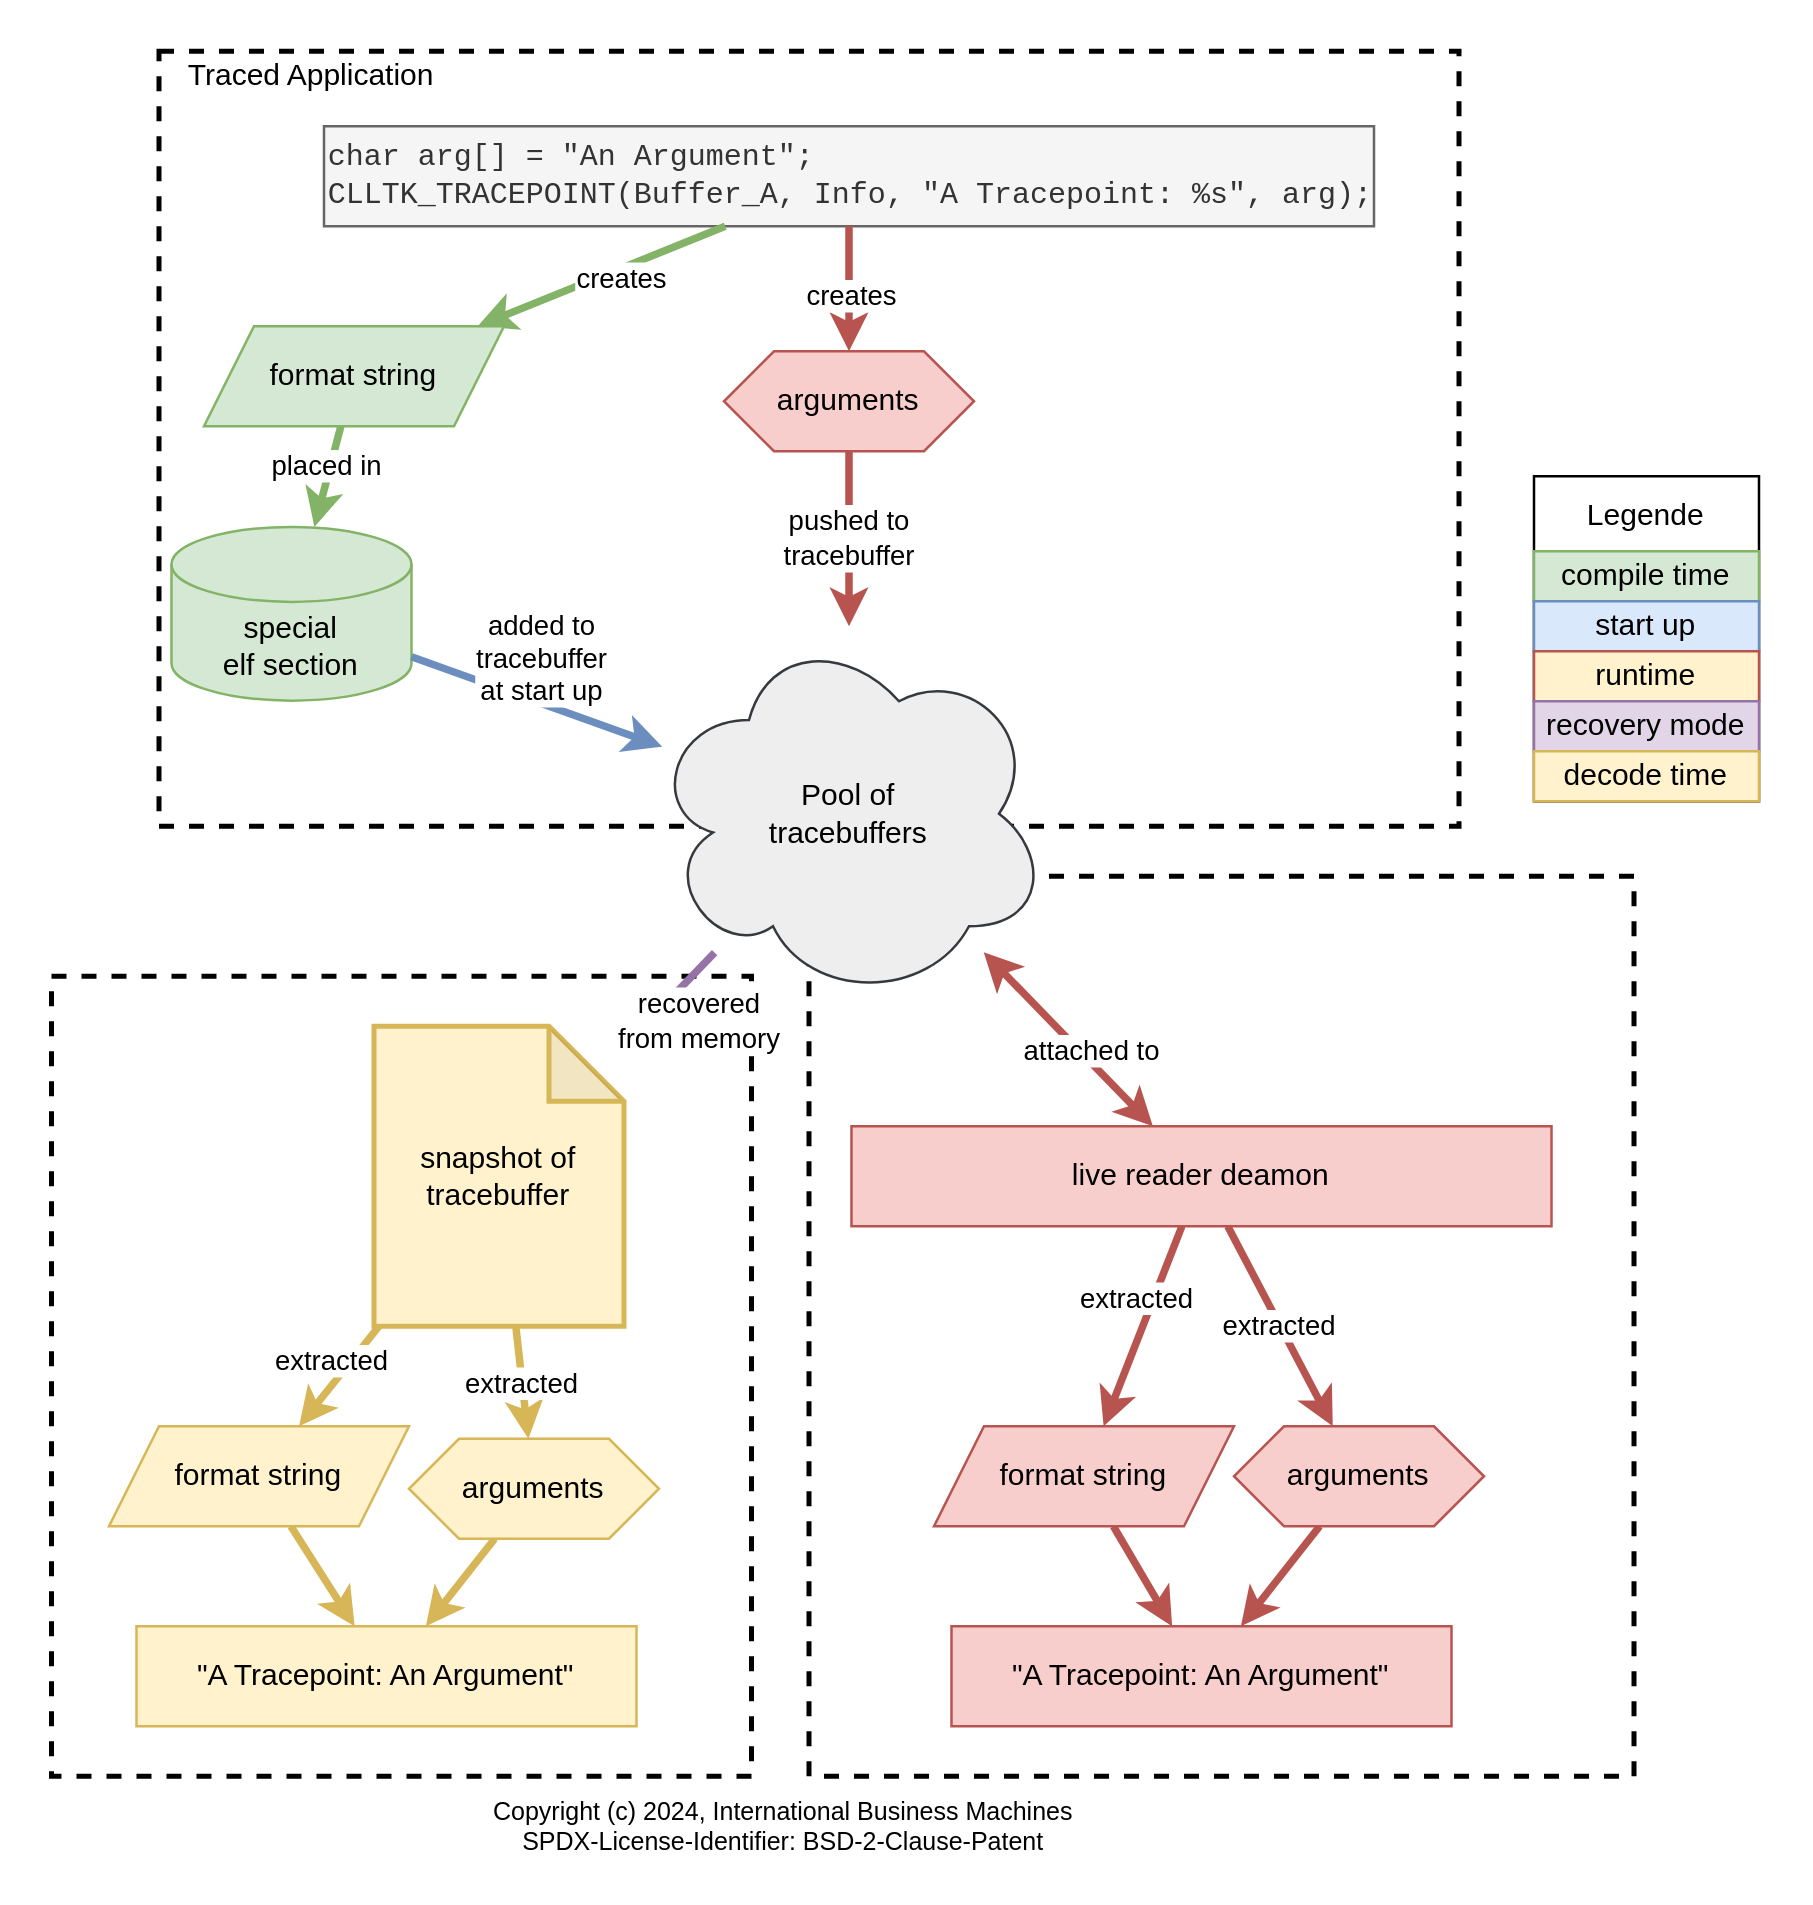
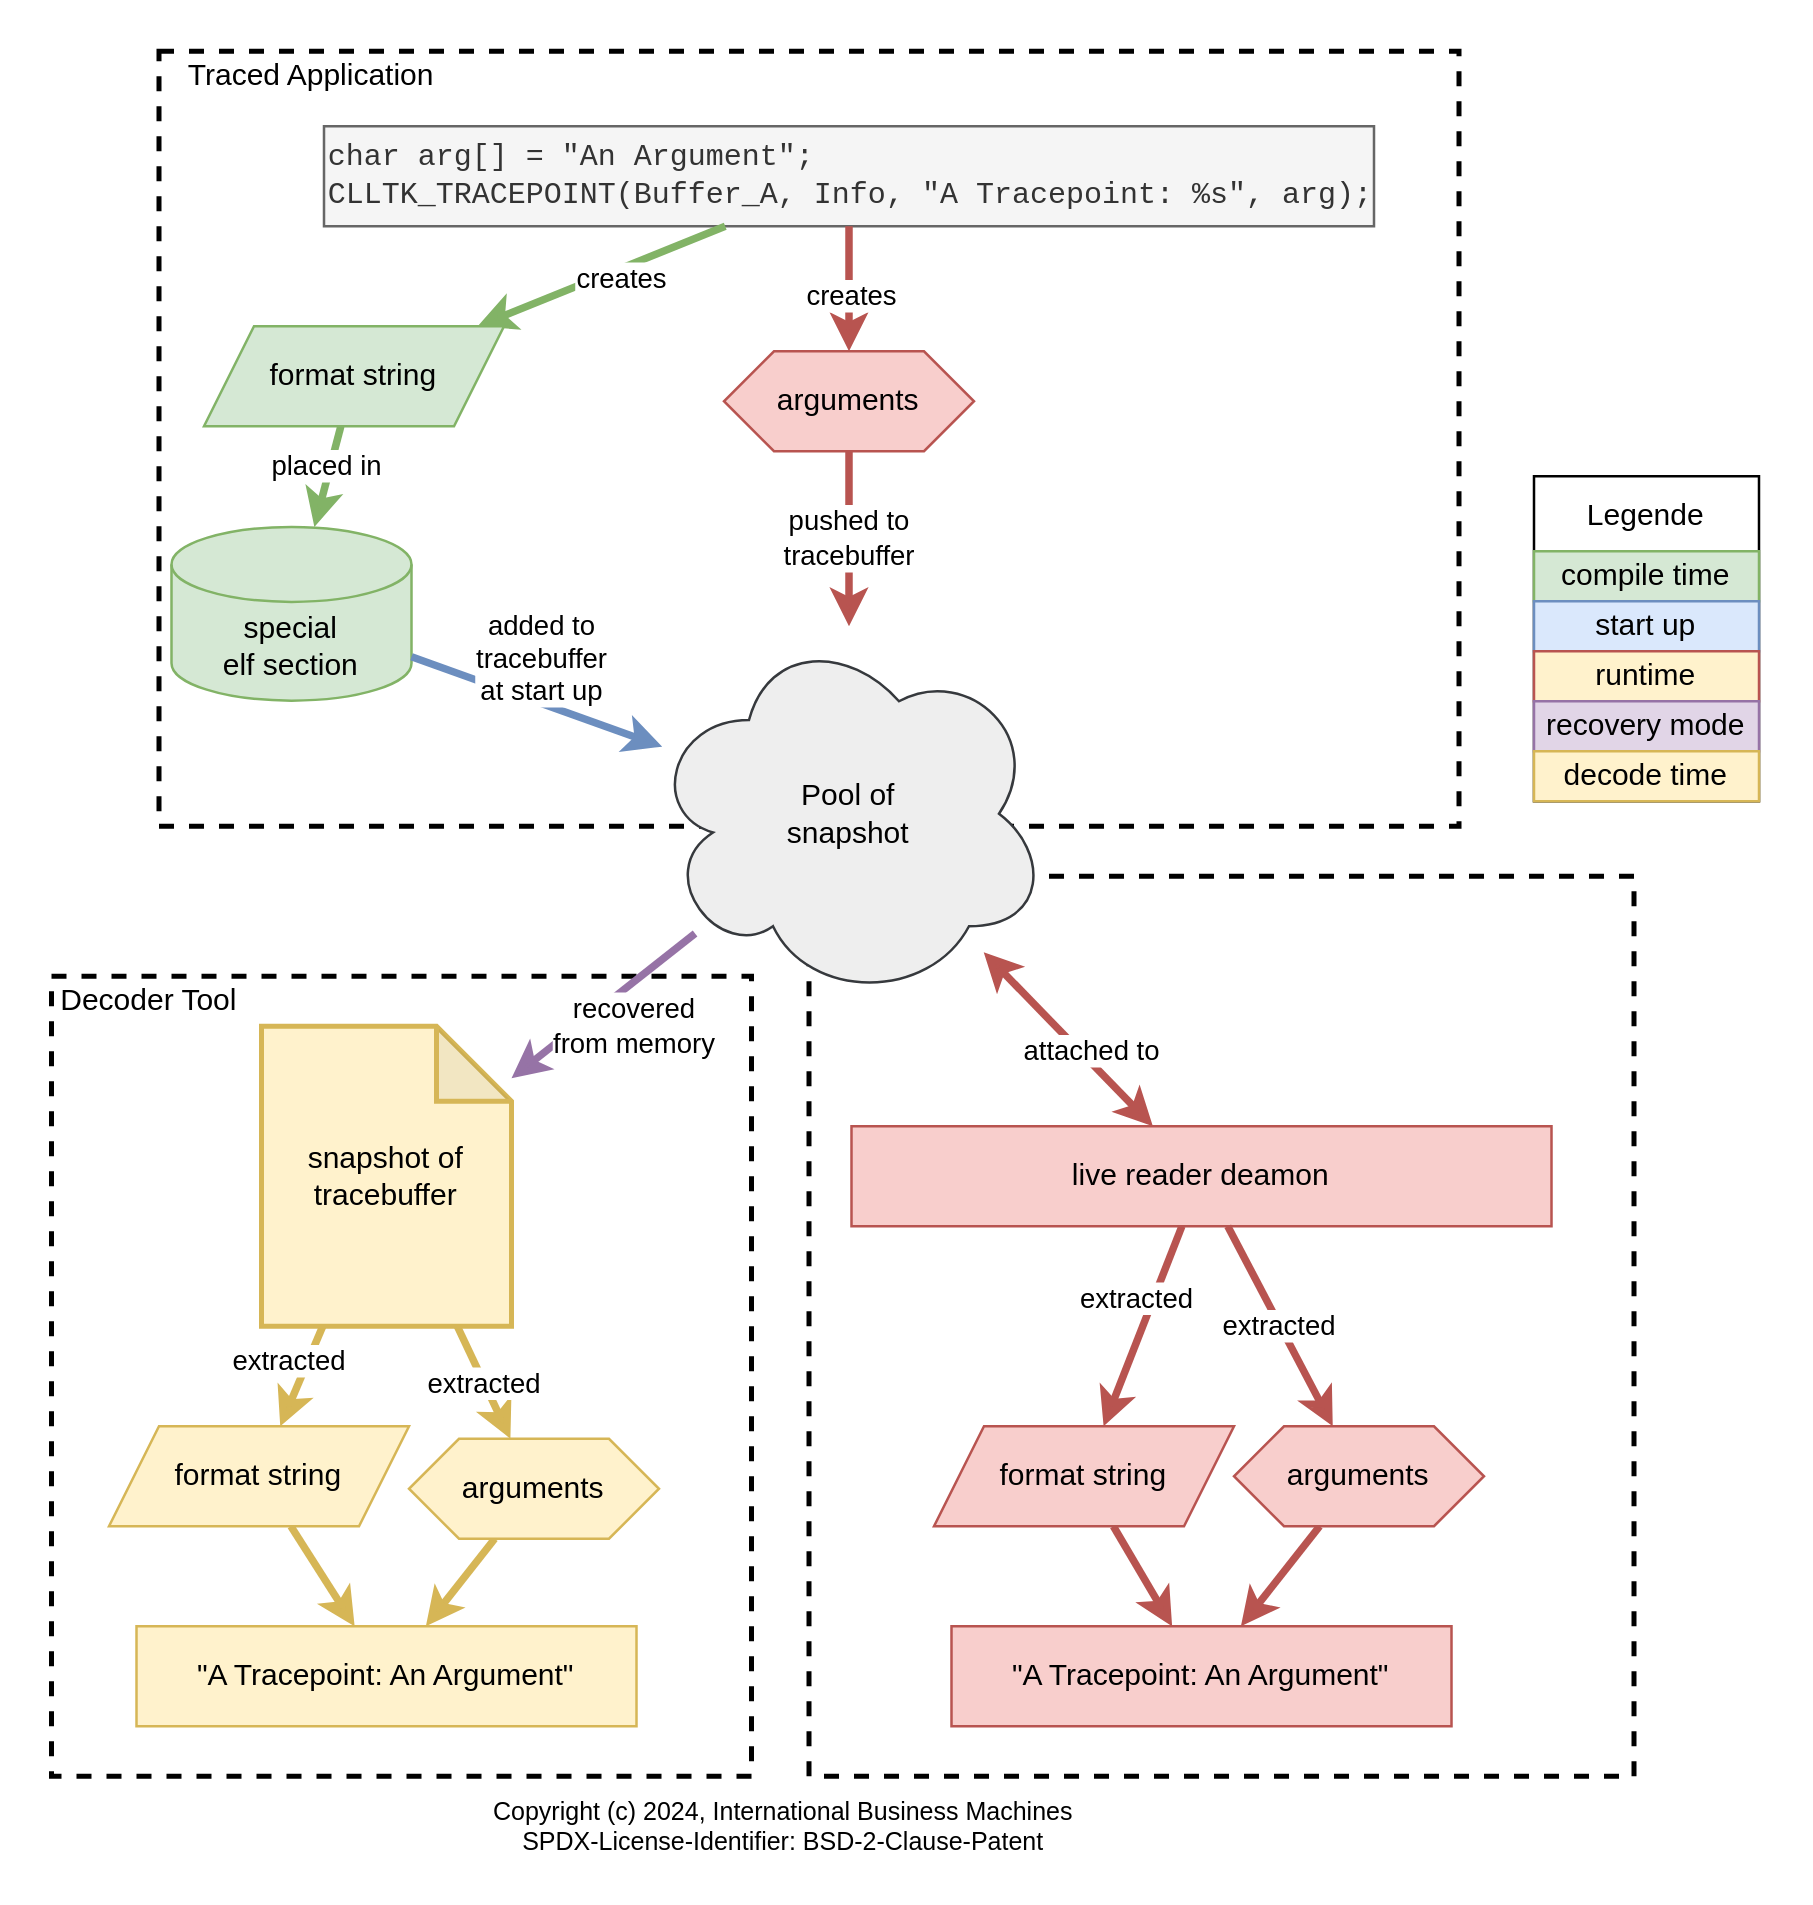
- <mxCell id="7" value="Pool of &lt;br&gt;tracebuffers" style="ellipse;shape=cloud;whiteSpace=wrap;html=1;fillColor=#eeeeee;strokeColor=#36393d;" parent="1" vertex="1"><mxGeometry x="259" y="250" width="160" height="150" as="geometry" /></mxCell>
+ <mxCell id="7" value="Pool of &lt;br&gt;snapshot" style="ellipse;shape=cloud;whiteSpace=wrap;html=1;fillColor=#eeeeee;strokeColor=#36393d;" parent="1" vertex="1"><mxGeometry x="259" y="250" width="160" height="150" as="geometry" /></mxCell>
+ <mxCell id="48" value="Decoder Tool" style="text;html=1;strokeColor=none;fillColor=none;align=left;verticalAlign=middle;whiteSpace=wrap;rounded=0;labelBackgroundColor=none;" parent="1" vertex="1"><mxGeometry x="22" y="390" width="107" height="20" as="geometry" /></mxCell>
- <mxCell id="46" value="&lt;span&gt;snapshot of&lt;/span&gt;&lt;br&gt;&lt;span&gt;tracebuffer&lt;/span&gt;" style="shape=note;whiteSpace=wrap;html=1;backgroundOutline=1;darkOpacity=0.05;labelBackgroundColor=none;strokeWidth=2;fillColor=#fff2cc;strokeColor=#d6b656;" parent="1" vertex="1"><mxGeometry x="149" y="410" width="100" height="120" as="geometry" /></mxCell>
+ <mxCell id="46" value="&lt;span&gt;snapshot of&lt;/span&gt;&lt;br&gt;&lt;span&gt;tracebuffer&lt;/span&gt;" style="shape=note;whiteSpace=wrap;html=1;backgroundOutline=1;darkOpacity=0.05;labelBackgroundColor=none;strokeWidth=2;fillColor=#fff2cc;strokeColor=#d6b656;" parent="1" vertex="1"><mxGeometry x="104" y="410" width="100" height="120" as="geometry" /></mxCell>
